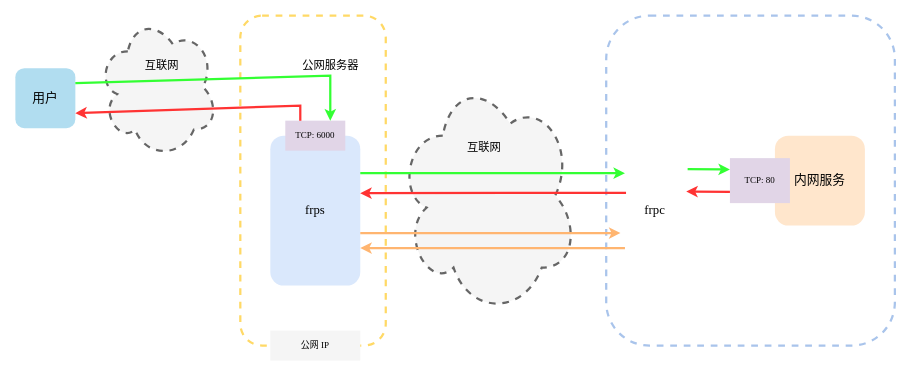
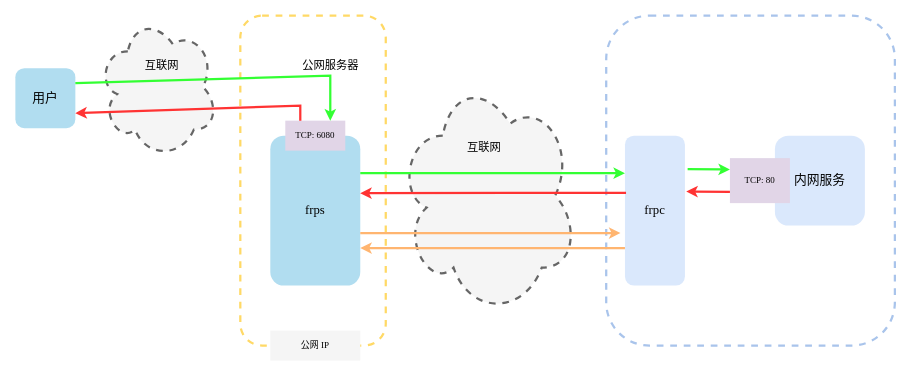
- <mxCell id="10" value="&lt;font face=&quot;JetBrains Mono NL&quot;&gt;TCP: 6000&lt;/font&gt;" style="rounded=0;whiteSpace=wrap;html=1;fillColor=#e1d5e7;strokeColor=none;" vertex="1" parent="1"><mxGeometry x="380" y="160" width="80" height="40" as="geometry" /></mxCell>
+ <mxCell id="10" value="&lt;font face=&quot;JetBrains Mono NL&quot;&gt;TCP: 6080&lt;/font&gt;" style="rounded=0;whiteSpace=wrap;html=1;fillColor=#e1d5e7;strokeColor=none;" vertex="1" parent="1"><mxGeometry x="380" y="160" width="80" height="40" as="geometry" /></mxCell>
- <mxCell id="15" value="&lt;font face=&quot;JetBrains Mono NL&quot; style=&quot;font-size: 17px;&quot;&gt;内网服务&lt;/font&gt;" style="rounded=1;whiteSpace=wrap;html=1;fillColor=#ffe6cc;strokeColor=none;" vertex="1" parent="1"><mxGeometry x="1033" y="180" width="120" height="120" as="geometry" /></mxCell>
+ <mxCell id="15" value="&lt;font face=&quot;JetBrains Mono NL&quot; style=&quot;font-size: 17px;&quot;&gt;内网服务&lt;/font&gt;" style="rounded=1;whiteSpace=wrap;html=1;fillColor=#dae8fc;strokeColor=none;" vertex="1" parent="1"><mxGeometry x="1033" y="180" width="120" height="120" as="geometry" /></mxCell>
- <mxCell id="4" value="&lt;font face=&quot;JetBrains Mono NL&quot; style=&quot;font-size: 17px;&quot;&gt;frps&lt;/font&gt;" style="rounded=1;whiteSpace=wrap;html=1;fillColor=#dae8fc;strokeColor=none;" vertex="1" parent="1"><mxGeometry x="360" y="180" width="120" height="200" as="geometry" /></mxCell>
+ <mxCell id="4" value="&lt;font face=&quot;JetBrains Mono NL&quot; style=&quot;font-size: 17px;&quot;&gt;frps&lt;/font&gt;" style="rounded=1;whiteSpace=wrap;html=1;fillColor=#b1ddf0;strokeColor=none;" vertex="1" parent="1"><mxGeometry x="360" y="180" width="120" height="200" as="geometry" /></mxCell>
- <mxCell id="7" value="&lt;font face=&quot;JetBrains Mono NL&quot; style=&quot;font-size: 17px;&quot;&gt;frpc&lt;/font&gt;" style="rounded=1;whiteSpace=wrap;html=1;fillColor=#ffffff;strokeColor=none;" vertex="1" parent="1"><mxGeometry x="833" y="180" width="80" height="200" as="geometry" /></mxCell>
+ <mxCell id="7" value="&lt;font face=&quot;JetBrains Mono NL&quot; style=&quot;font-size: 17px;&quot;&gt;frpc&lt;/font&gt;" style="rounded=1;whiteSpace=wrap;html=1;fillColor=#dae8fc;strokeColor=none;" vertex="1" parent="1"><mxGeometry x="833" y="180" width="80" height="200" as="geometry" /></mxCell>
